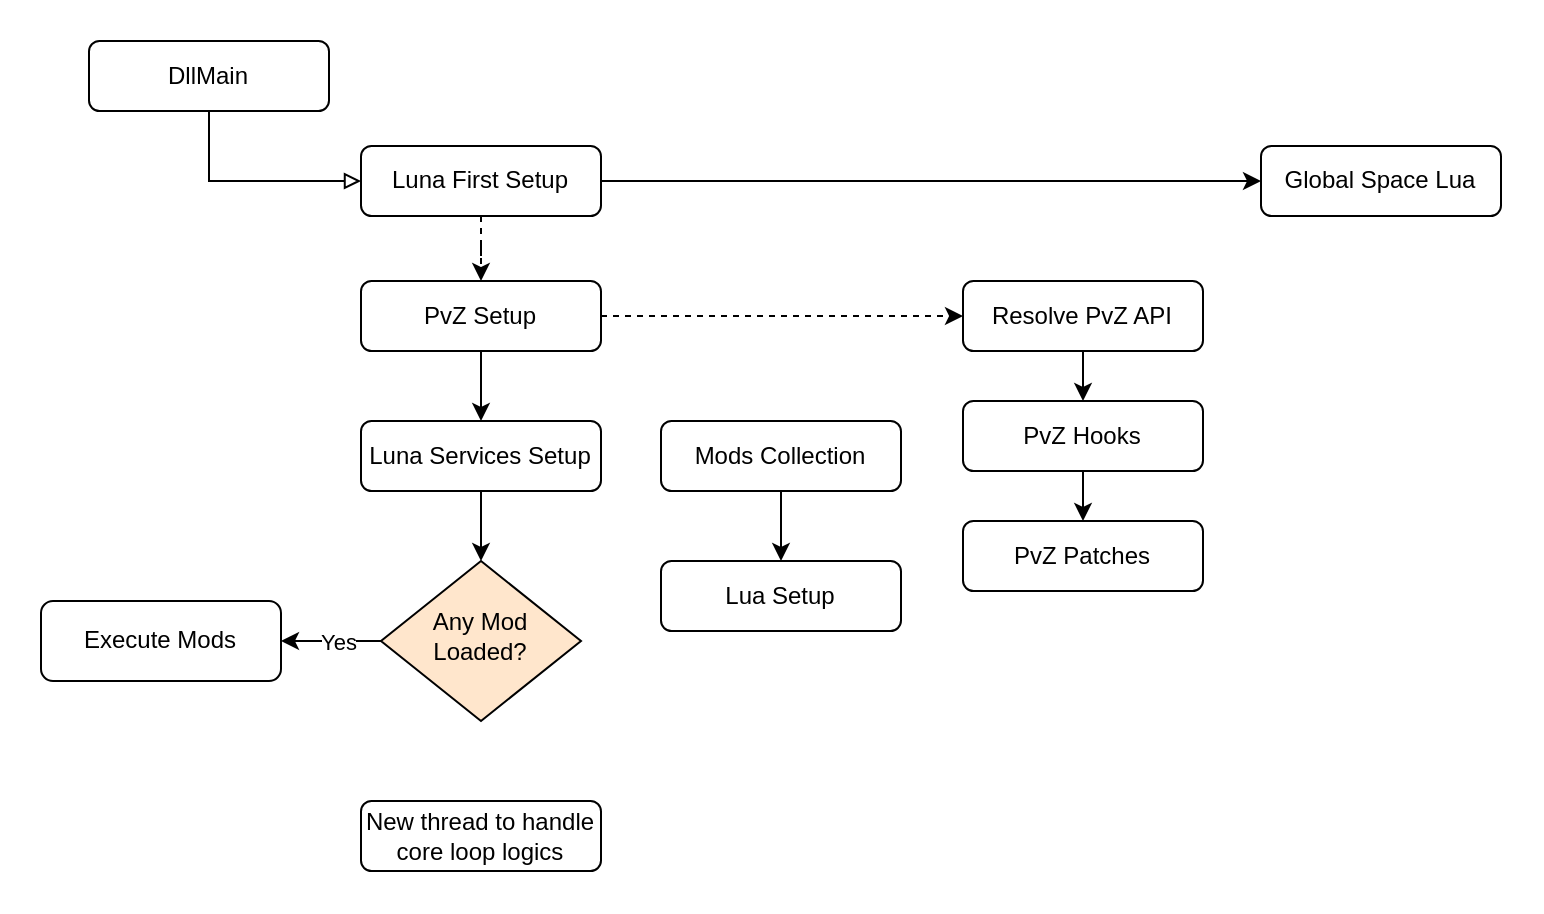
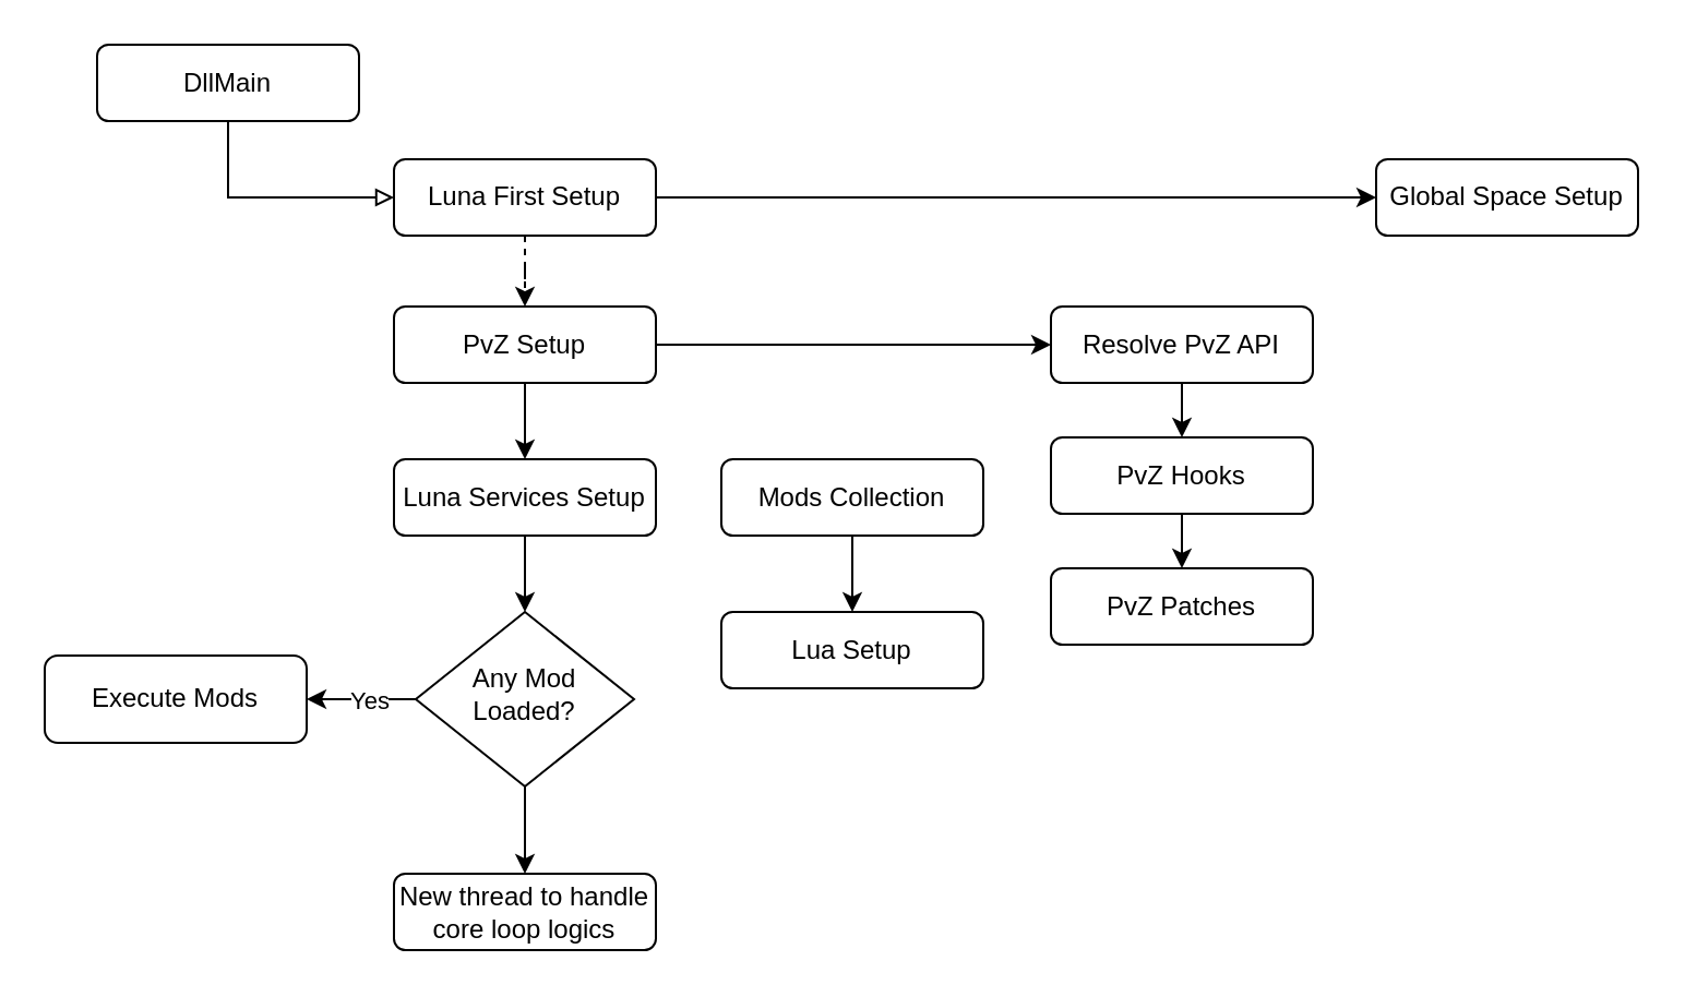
- <mxCell id="26" value="Global Space Lua" style="rounded=1;whiteSpace=wrap;html=1;" vertex="1" parent="1"><mxGeometry x="630" y="72.5" width="120" height="35" as="geometry" /></mxCell>
+ <mxCell id="26" value="Global Space Setup" style="rounded=1;whiteSpace=wrap;html=1;" vertex="1" parent="1"><mxGeometry x="630" y="72.5" width="120" height="35" as="geometry" /></mxCell>
- <mxCell id="8" style="edgeStyle=orthogonalEdgeStyle;rounded=0;orthogonalLoop=1;jettySize=auto;html=1;dashed=1;" edge="1" parent="1" source="9" target="22"><mxGeometry relative="1" as="geometry" /></mxCell>
+ <mxCell id="8" style="edgeStyle=orthogonalEdgeStyle;rounded=0;orthogonalLoop=1;jettySize=auto;html=1;" edge="1" parent="1" source="9" target="22"><mxGeometry relative="1" as="geometry" /></mxCell>
- <mxCell id="18" value="Any Mod Loaded?" style="rhombus;whiteSpace=wrap;html=1;shadow=0;fontFamily=Helvetica;fontSize=12;align=center;strokeWidth=1;spacing=6;spacingTop=-4;fillColor=#ffe6cc;" vertex="1" parent="1"><mxGeometry x="190" y="280" width="100" height="80" as="geometry" /></mxCell>
+ <mxCell id="18" value="Any Mod Loaded?" style="rhombus;whiteSpace=wrap;html=1;shadow=0;fontFamily=Helvetica;fontSize=12;align=center;strokeWidth=1;spacing=6;spacingTop=-4;" vertex="1" parent="1"><mxGeometry x="190" y="280" width="100" height="80" as="geometry" /></mxCell>
+ <mxCell id="17" style="edgeStyle=orthogonalEdgeStyle;rounded=0;orthogonalLoop=1;jettySize=auto;html=1;" edge="1" parent="1" source="18" target="20"><mxGeometry relative="1" as="geometry" /></mxCell>
